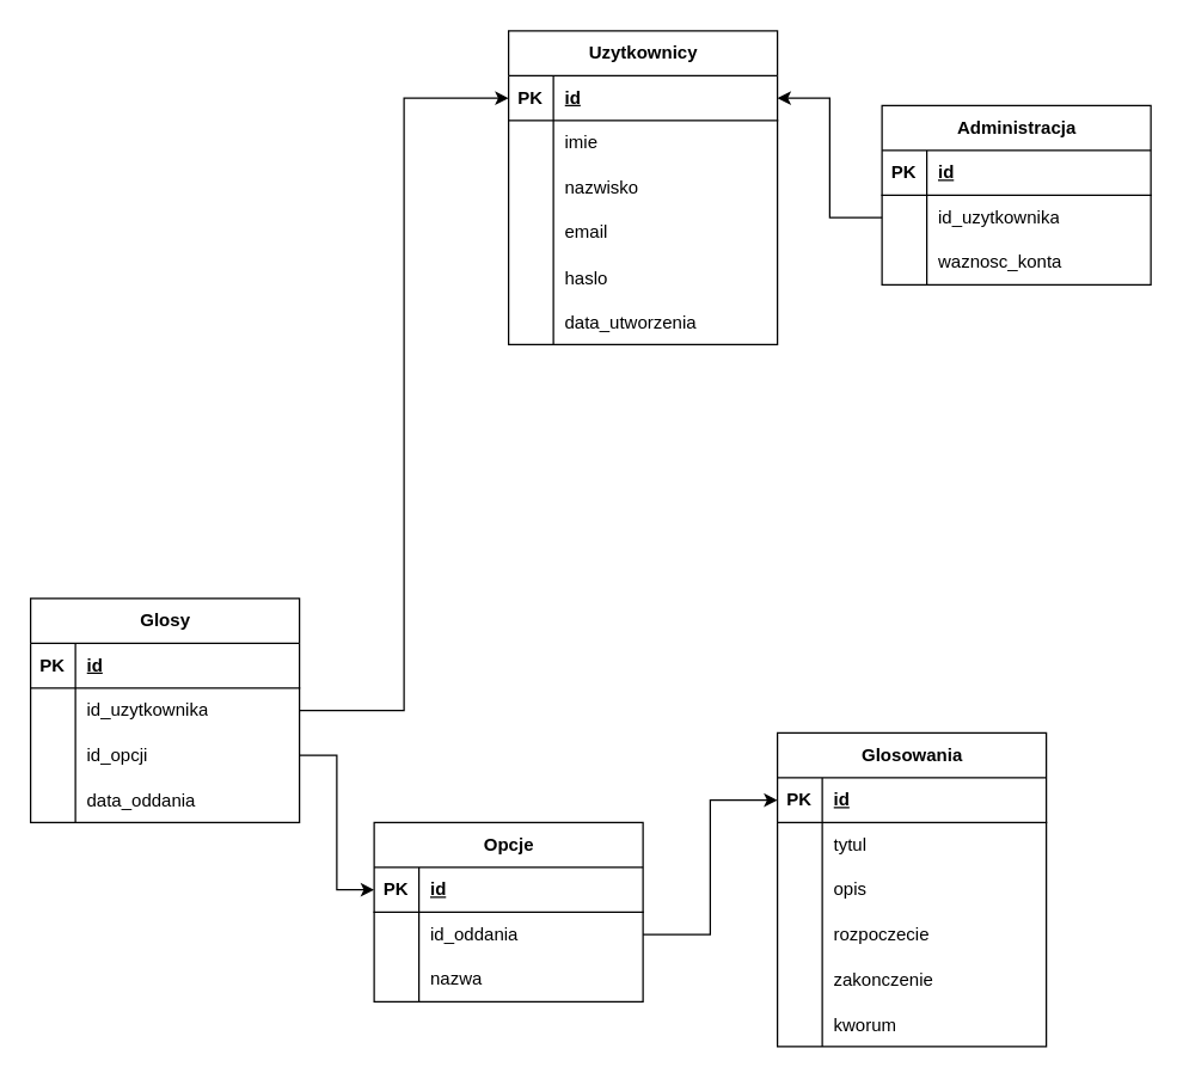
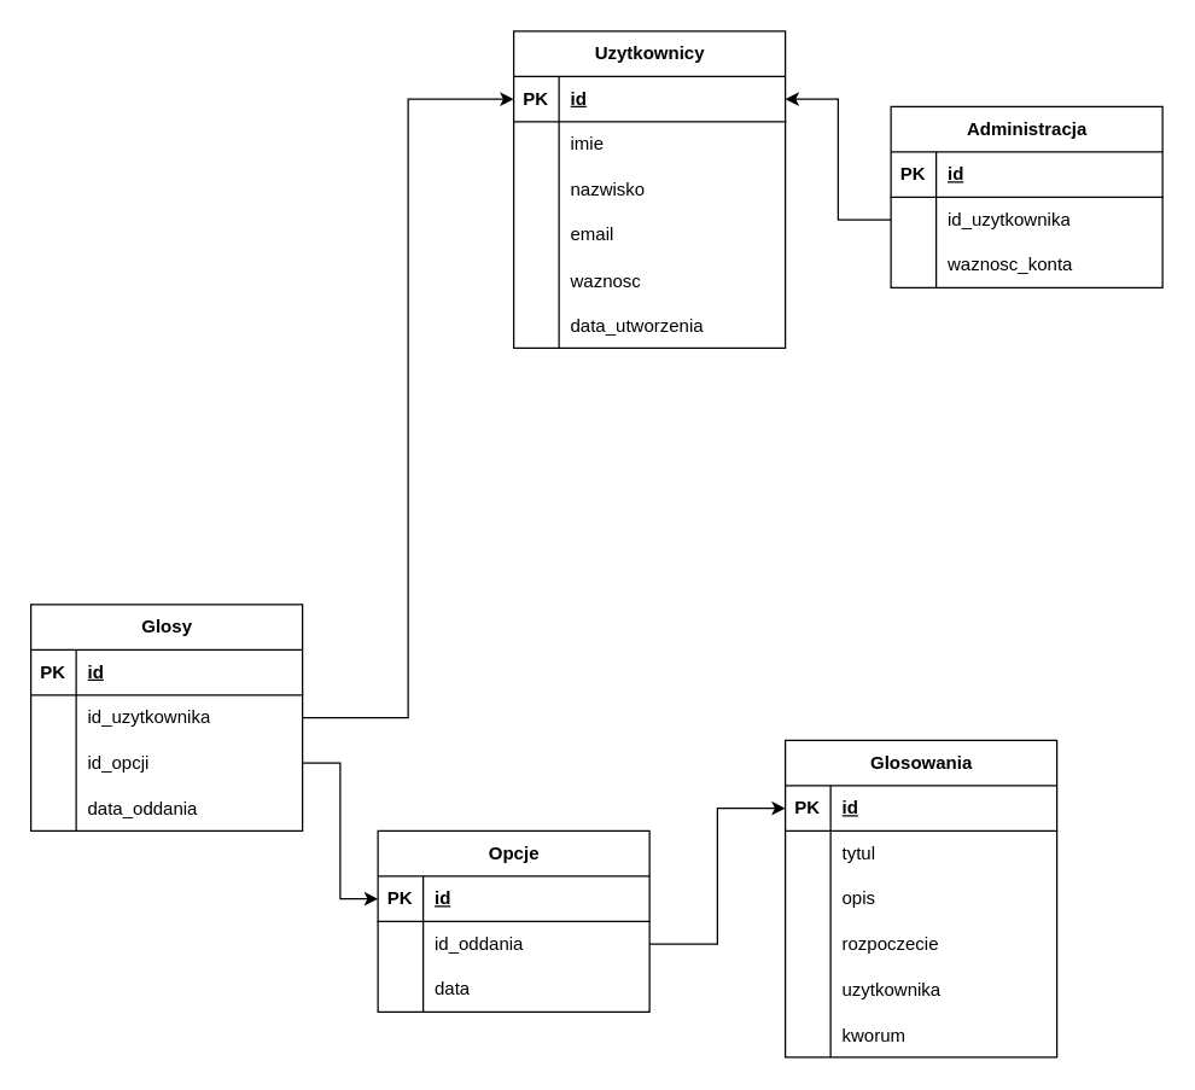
- <mxCell id="36" value="haslo" style="shape=partialRectangle;connectable=0;fillColor=none;top=0;left=0;bottom=0;right=0;align=left;spacingLeft=6;overflow=hidden;" vertex="1" parent="34"><mxGeometry x="30" width="150" height="30" as="geometry"><mxRectangle width="150" height="30" as="alternateBounds" /></mxGeometry></mxCell>
+ <mxCell id="36" value="waznosc" style="shape=partialRectangle;connectable=0;fillColor=none;top=0;left=0;bottom=0;right=0;align=left;spacingLeft=6;overflow=hidden;" vertex="1" parent="34"><mxGeometry x="30" width="150" height="30" as="geometry"><mxRectangle width="150" height="30" as="alternateBounds" /></mxGeometry></mxCell>
- <mxCell id="62" value="nazwa" style="shape=partialRectangle;connectable=0;fillColor=none;top=0;left=0;bottom=0;right=0;align=left;spacingLeft=6;overflow=hidden;whiteSpace=wrap;html=1;" vertex="1" parent="60"><mxGeometry x="30" width="150" height="30" as="geometry"><mxRectangle width="150" height="30" as="alternateBounds" /></mxGeometry></mxCell>
+ <mxCell id="62" value="data" style="shape=partialRectangle;connectable=0;fillColor=none;top=0;left=0;bottom=0;right=0;align=left;spacingLeft=6;overflow=hidden;whiteSpace=wrap;html=1;" vertex="1" parent="60"><mxGeometry x="30" width="150" height="30" as="geometry"><mxRectangle width="150" height="30" as="alternateBounds" /></mxGeometry></mxCell>
- <mxCell id="17" value="zakonczenie" style="shape=partialRectangle;connectable=0;fillColor=none;top=0;left=0;bottom=0;right=0;align=left;spacingLeft=6;overflow=hidden;" vertex="1" parent="15"><mxGeometry x="30" width="150" height="30" as="geometry"><mxRectangle width="150" height="30" as="alternateBounds" /></mxGeometry></mxCell>
+ <mxCell id="17" value="uzytkownika" style="shape=partialRectangle;connectable=0;fillColor=none;top=0;left=0;bottom=0;right=0;align=left;spacingLeft=6;overflow=hidden;" vertex="1" parent="15"><mxGeometry x="30" width="150" height="30" as="geometry"><mxRectangle width="150" height="30" as="alternateBounds" /></mxGeometry></mxCell>
